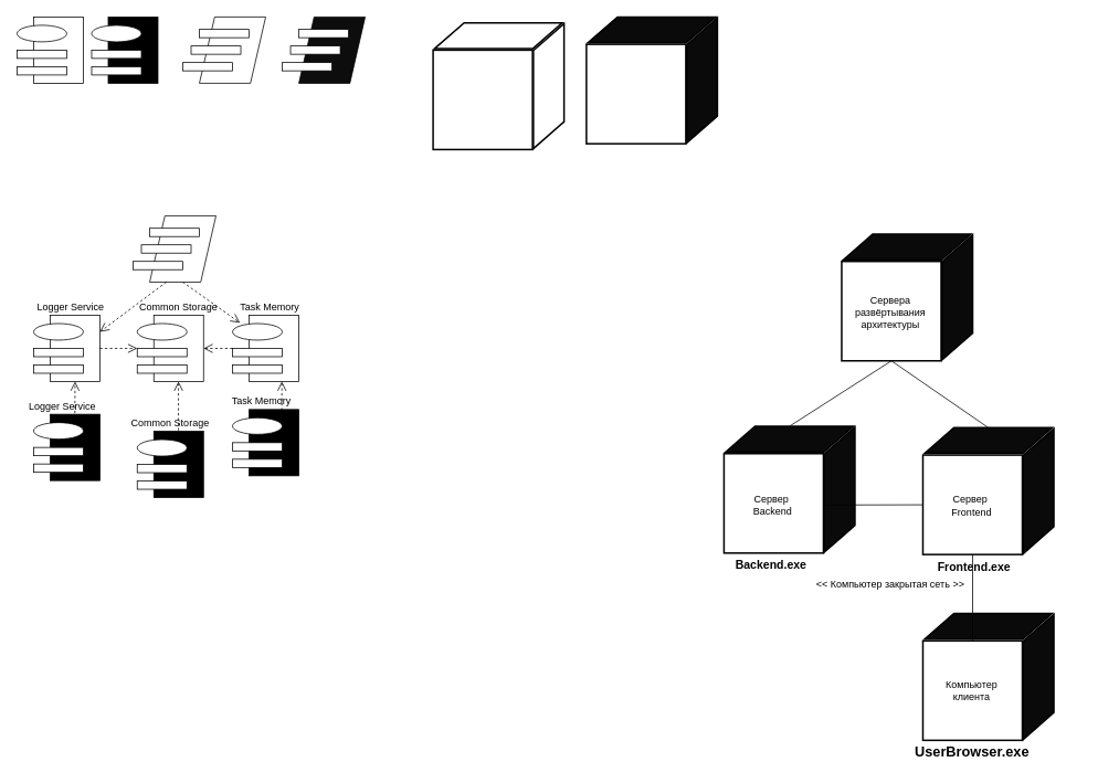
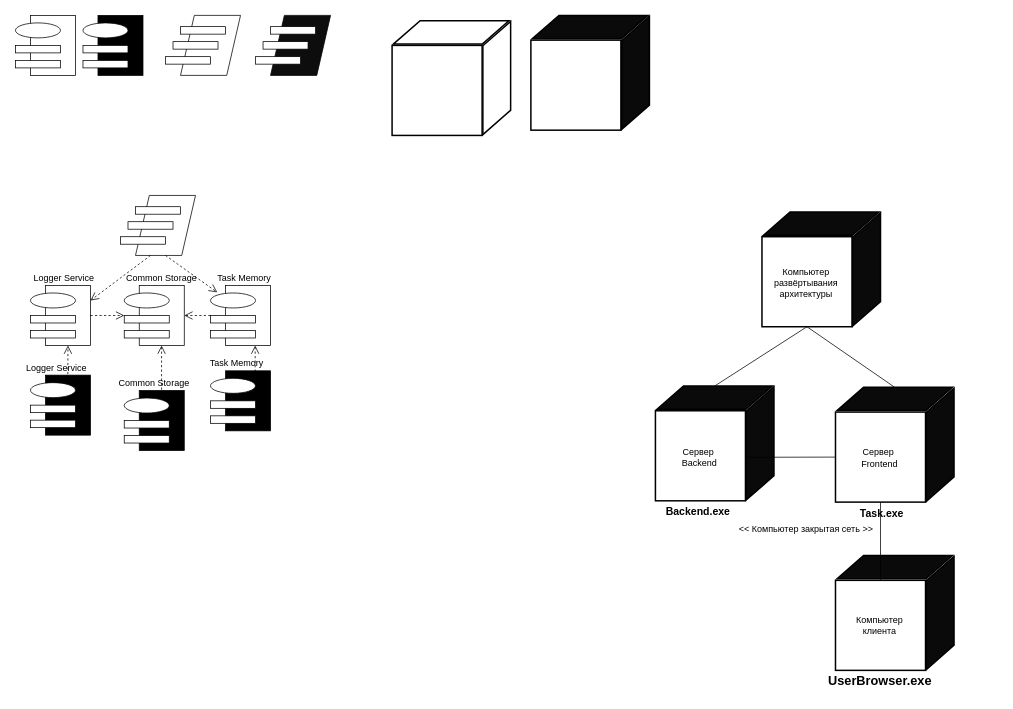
- <mxCell id="66" value="Сервера&lt;br&gt;развёртывания&lt;br&gt;архитектуры" style="text;html=1;strokeColor=none;fillColor=none;align=center;verticalAlign=middle;whiteSpace=wrap;rounded=0;" parent="1" vertex="1"><mxGeometry x="1022" y="324" width="104" height="105" as="geometry" /></mxCell>
+ <mxCell id="66" value="Компьютер&lt;br&gt;развёртывания&lt;br&gt;архитектуры" style="text;html=1;strokeColor=none;fillColor=none;align=center;verticalAlign=middle;whiteSpace=wrap;rounded=0;" parent="1" vertex="1"><mxGeometry x="1022" y="324" width="104" height="105" as="geometry" /></mxCell>
- <mxCell id="83" value="Frontend.exe" style="text;html=1;strokeColor=none;fillColor=none;align=center;verticalAlign=middle;whiteSpace=wrap;rounded=0;fontStyle=1;fontSize=14;" parent="1" vertex="1"><mxGeometry x="1110" y="668.75" width="130" height="30" as="geometry" /></mxCell>
+ <mxCell id="83" value="Task.exe" style="text;html=1;strokeColor=none;fillColor=none;align=center;verticalAlign=middle;whiteSpace=wrap;rounded=0;fontStyle=1;fontSize=14;" parent="1" vertex="1"><mxGeometry x="1110" y="668.75" width="130" height="30" as="geometry" /></mxCell>
